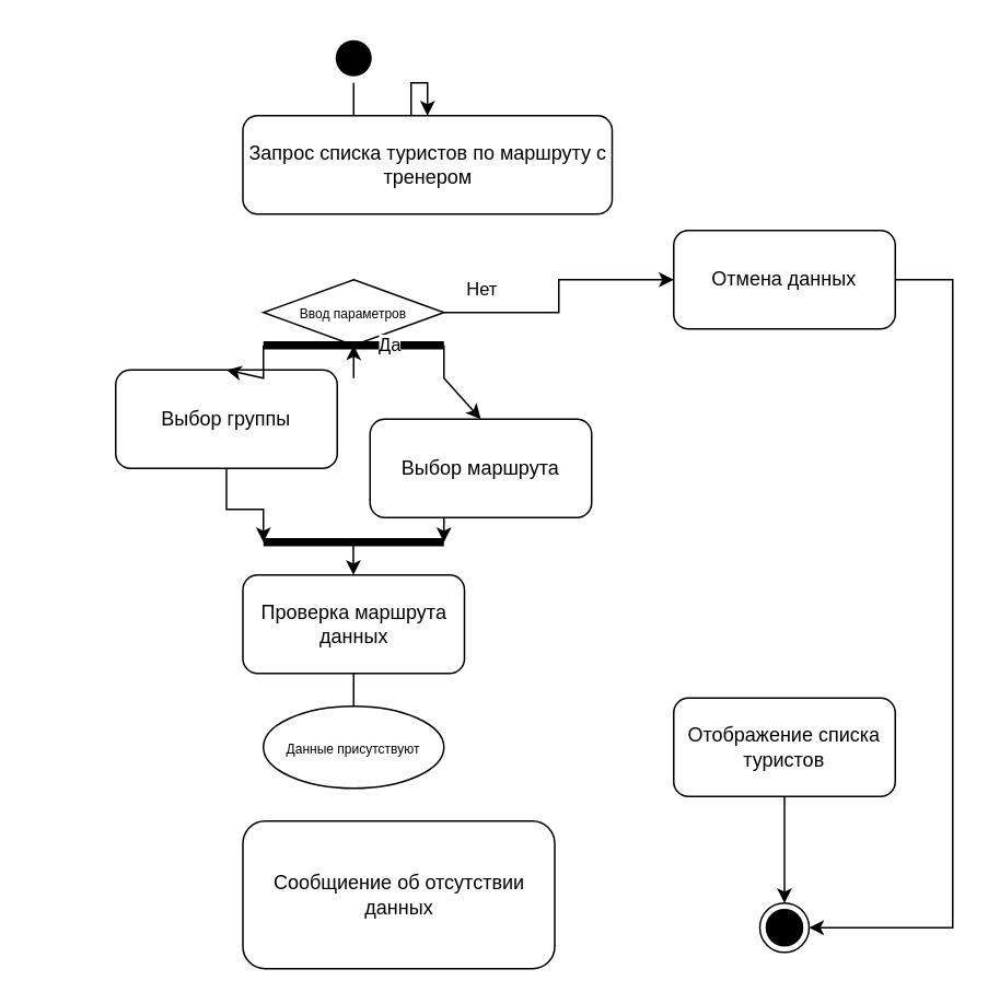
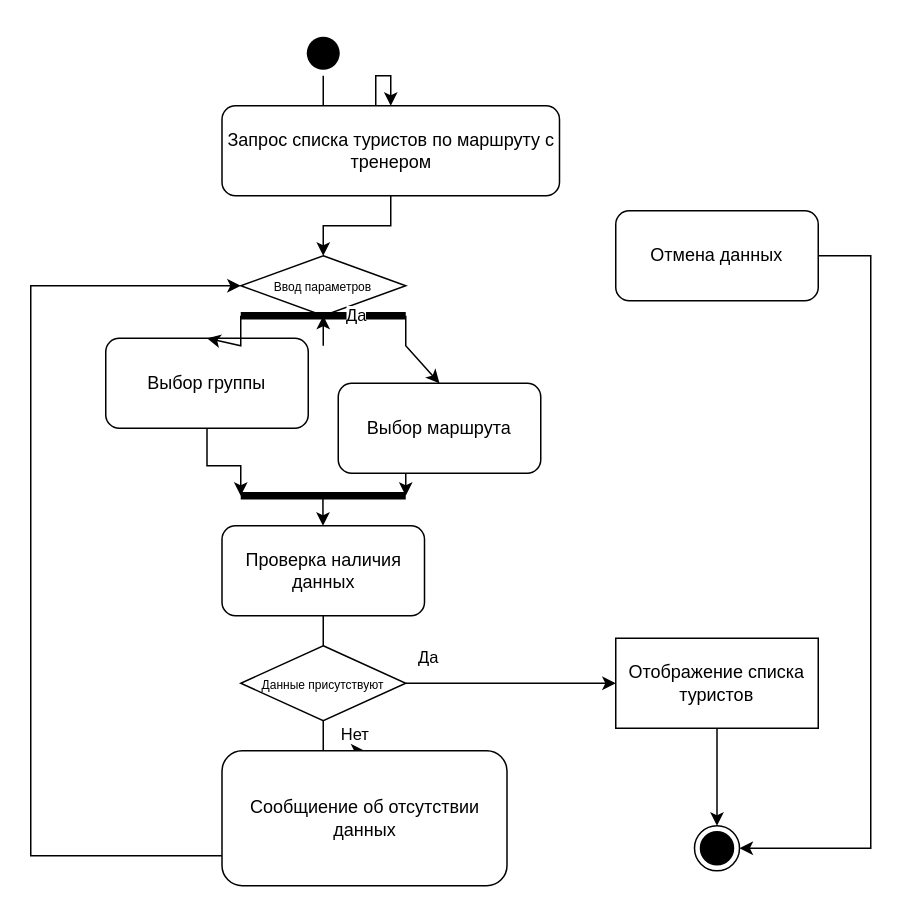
+ <mxCell id="5" value="" style="edgeStyle=orthogonalEdgeStyle;rounded=0;orthogonalLoop=1;jettySize=auto;html=1;" parent="1" source="6" target="27" edge="1"><mxGeometry relative="1" as="geometry" /></mxCell>
- <mxCell id="24" style="edgeStyle=orthogonalEdgeStyle;rounded=0;orthogonalLoop=1;jettySize=auto;html=1;entryX=0;entryY=0.5;entryDx=0;entryDy=0;" parent="1" source="27" target="23" edge="1"><mxGeometry relative="1" as="geometry" /></mxCell>
- <mxCell id="25" value="Нет" style="edgeLabel;html=1;align=center;verticalAlign=middle;resizable=0;points=[];" vertex="1" connectable="0" parent="24"><mxGeometry x="-0.613" relative="1" as="geometry"><mxPoint x="-9" y="-15" as="offset" /></mxGeometry></mxCell>
+ <mxCell id="20" style="edgeStyle=orthogonalEdgeStyle;rounded=0;orthogonalLoop=1;jettySize=auto;html=1;entryX=0;entryY=0.5;entryDx=0;entryDy=0;" parent="1" source="21" target="27" edge="1"><mxGeometry relative="1" as="geometry"><Array as="points"><mxPoint x="215" y="570" /><mxPoint x="20" y="570" /><mxPoint x="20" y="170" /></Array></mxGeometry></mxCell>
- <mxCell id="12" value="Проверка маршрута данных" style="rounded=1;whiteSpace=wrap;html=1;" parent="1" vertex="1"><mxGeometry x="147.5" y="350" width="135" height="60" as="geometry" /></mxCell>
+ <mxCell id="12" value="Проверка наличия данных" style="rounded=1;whiteSpace=wrap;html=1;" parent="1" vertex="1"><mxGeometry x="147.5" y="350" width="135" height="60" as="geometry" /></mxCell>
- <mxCell id="17" value="&lt;font style=&quot;font-size: 8px;&quot;&gt;Данные присутствуют&lt;/font&gt;" style="ellipse;whiteSpace=wrap;html=1;" parent="1" vertex="1"><mxGeometry x="160" y="430" width="110" height="50" as="geometry" /></mxCell>
+ <mxCell id="17" value="&lt;font style=&quot;font-size: 8px;&quot;&gt;Данные присутствуют&lt;/font&gt;" style="rhombus;whiteSpace=wrap;html=1;" parent="1" vertex="1"><mxGeometry x="160" y="430" width="110" height="50" as="geometry" /></mxCell>
+ <mxCell id="13" style="edgeStyle=orthogonalEdgeStyle;rounded=0;orthogonalLoop=1;jettySize=auto;html=1;entryX=0;entryY=0.5;entryDx=0;entryDy=0;" parent="1" source="17" target="19" edge="1"><mxGeometry relative="1" as="geometry" /></mxCell>
+ <mxCell id="14" value="Да" style="edgeLabel;html=1;align=center;verticalAlign=middle;resizable=0;points=[];" vertex="1" connectable="0" parent="13"><mxGeometry x="-0.74" y="-1" relative="1" as="geometry"><mxPoint x="-4" y="-19" as="offset" /></mxGeometry></mxCell>
+ <mxCell id="15" value="Нет" style="edgeLabel;html=1;align=center;verticalAlign=middle;resizable=0;points=[];" vertex="1" connectable="0" parent="13"><mxGeometry x="-0.74" y="-1" relative="1" as="geometry"><mxPoint x="-53" y="32" as="offset" /></mxGeometry></mxCell>
- <mxCell id="19" value="Отображение списка туристов" style="rounded=1;whiteSpace=wrap;html=1;" parent="1" vertex="1"><mxGeometry x="410" y="425" width="135" height="60" as="geometry" /></mxCell>
+ <mxCell id="19" value="Отображение списка туристов" style="whiteSpace=wrap;html=1;rounded=0;" parent="1" vertex="1"><mxGeometry x="410" y="425" width="135" height="60" as="geometry" /></mxCell>
+ <mxCell id="16" value="" style="edgeStyle=orthogonalEdgeStyle;rounded=0;orthogonalLoop=1;jettySize=auto;html=1;" parent="1" source="17" target="21" edge="1"><mxGeometry relative="1" as="geometry" /></mxCell>
